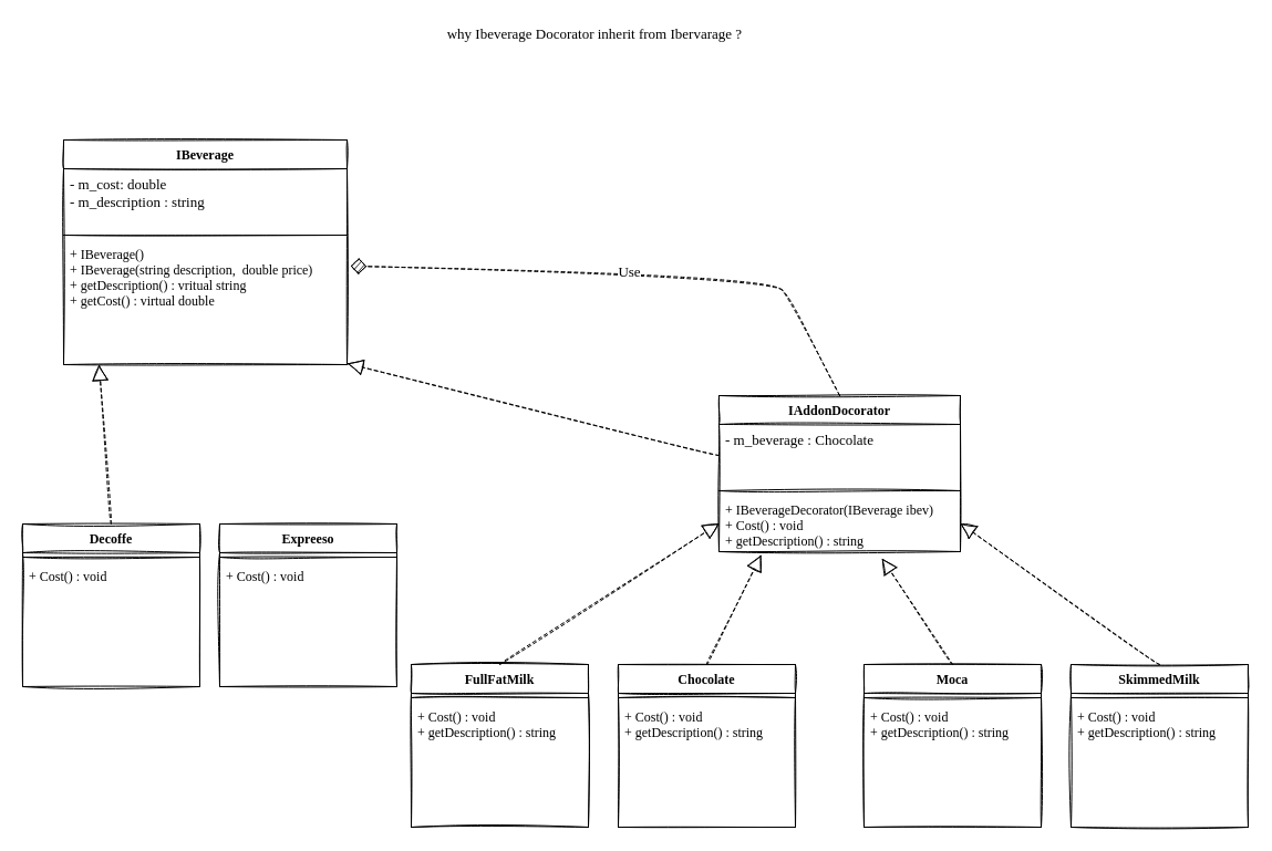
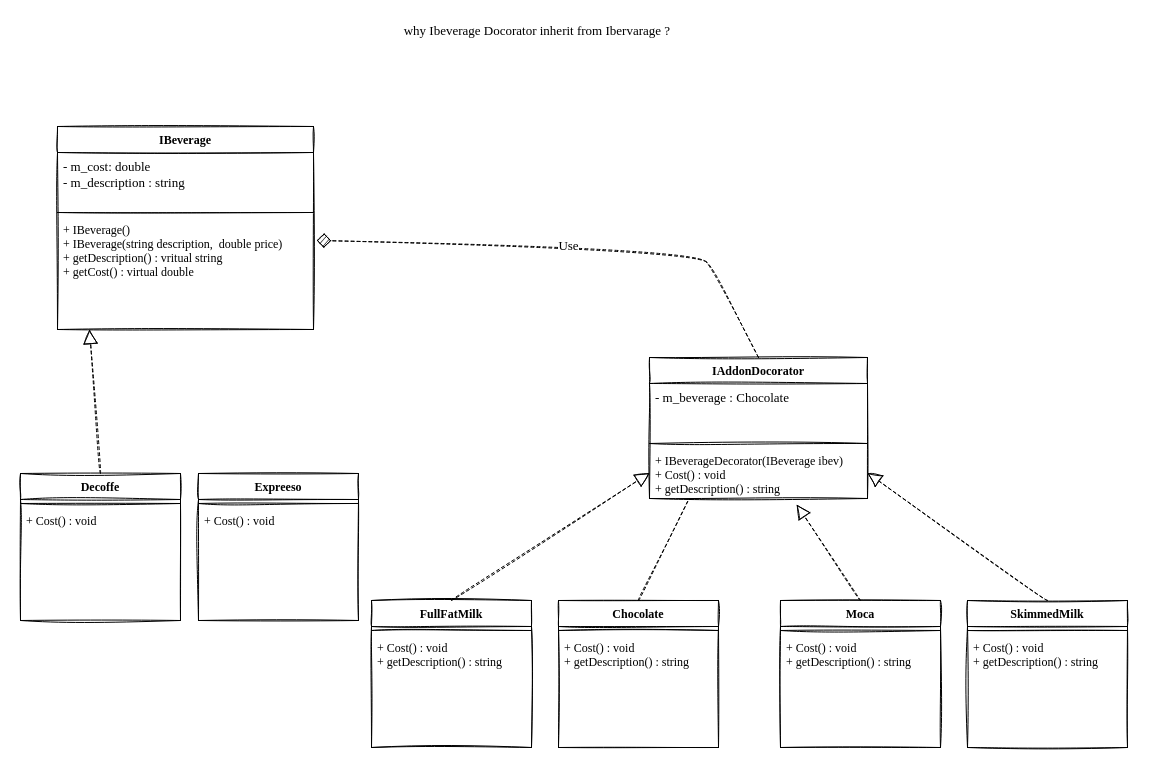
- <mxCell id="17" value="" style="endArrow=block;dashed=1;endFill=0;endSize=12;html=1;rounded=0;sketch=1;hachureGap=4;fontFamily=Tahoma;fontSize=13;sourcePerimeterSpacing=8;targetPerimeterSpacing=8;curved=1;entryX=1;entryY=0.991;entryDx=0;entryDy=0;entryPerimeter=0;exitX=0;exitY=0.5;exitDx=0;exitDy=0;" edge="1" parent="1" source="14" target="11"><mxGeometry width="160" relative="1" as="geometry"><mxPoint x="447" y="385" as="sourcePoint" /><mxPoint x="607" y="385" as="targetPoint" /></mxGeometry></mxCell>
- <mxCell id="32" value="" style="endArrow=block;dashed=1;endFill=0;endSize=12;html=1;rounded=0;sketch=1;hachureGap=4;fontFamily=Tahoma;fontSize=13;sourcePerimeterSpacing=8;targetPerimeterSpacing=8;curved=1;exitX=0.5;exitY=0;exitDx=0;exitDy=0;entryX=0.175;entryY=1.059;entryDx=0;entryDy=0;entryPerimeter=0;" edge="1" parent="1" source="22" target="16"><mxGeometry width="160" relative="1" as="geometry"><mxPoint x="447" y="385" as="sourcePoint" /><mxPoint x="607" y="385" as="targetPoint" /></mxGeometry></mxCell>
+ <mxCell id="32" value="" style="endArrow=none;dashed=1;endFill=0;endSize=12;html=1;rounded=0;sketch=1;hachureGap=4;fontFamily=Tahoma;fontSize=13;sourcePerimeterSpacing=8;targetPerimeterSpacing=8;curved=1;exitX=0.5;exitY=0;exitDx=0;exitDy=0;entryX=0.175;entryY=1.059;entryDx=0;entryDy=0;entryPerimeter=0;" edge="1" parent="1" source="22" target="16"><mxGeometry width="160" relative="1" as="geometry"><mxPoint x="447" y="385" as="sourcePoint" /><mxPoint x="607" y="385" as="targetPoint" /></mxGeometry></mxCell>
